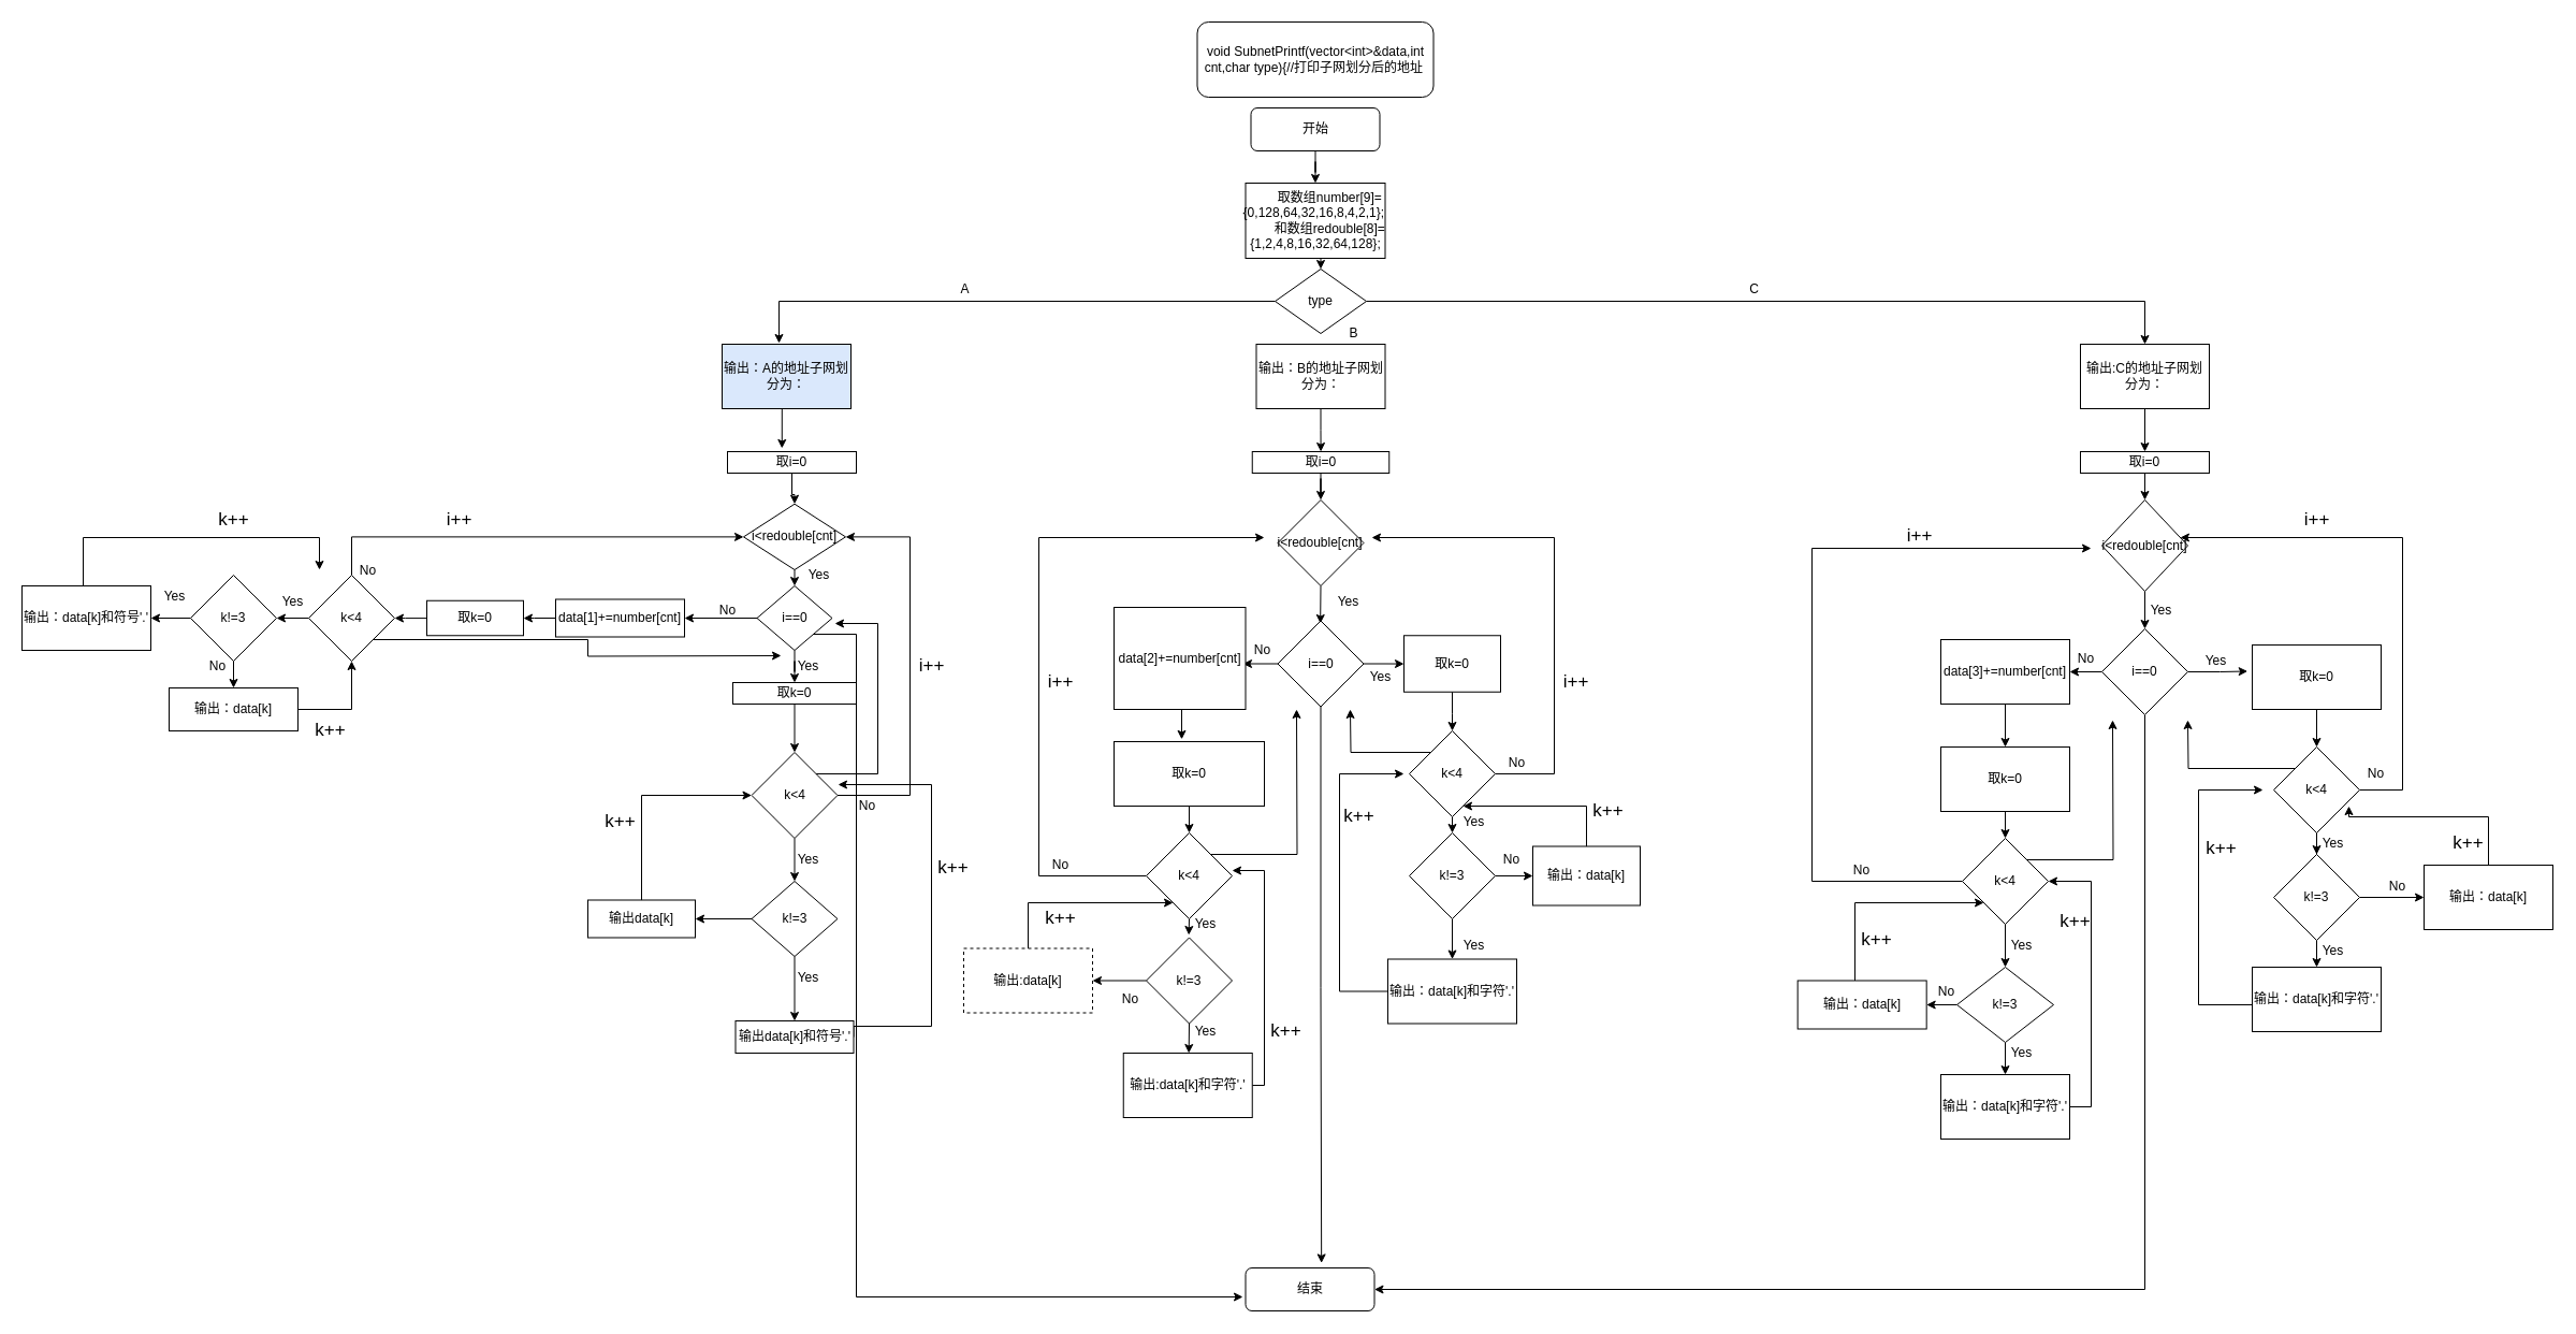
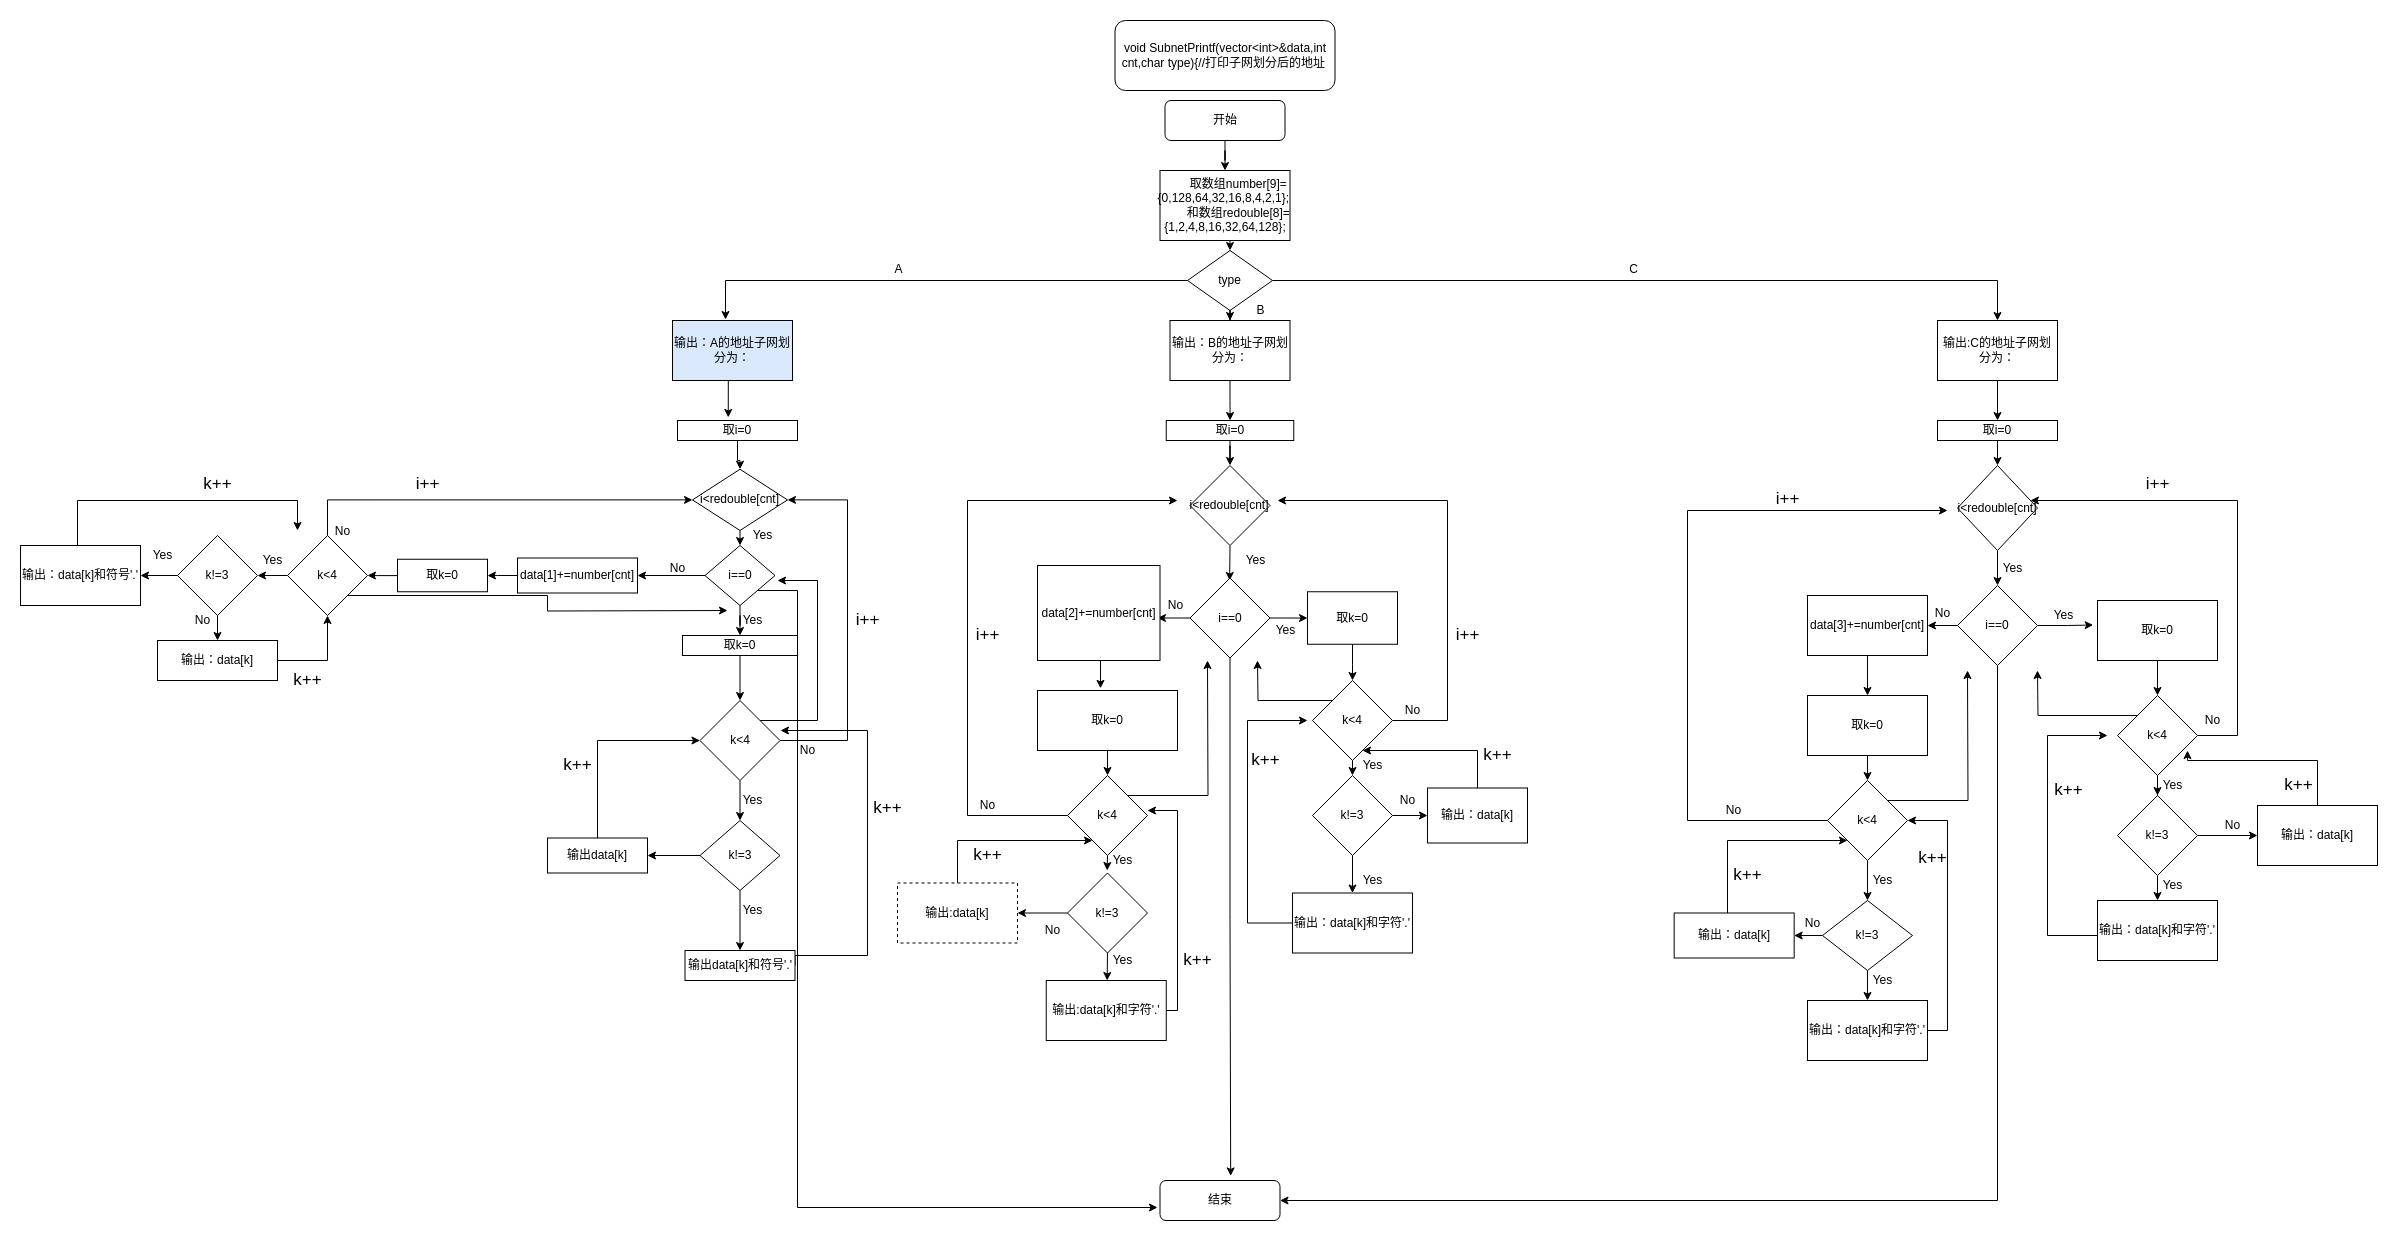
+ <mxCell id="9" style="edgeStyle=orthogonalEdgeStyle;rounded=0;orthogonalLoop=1;jettySize=auto;html=1;exitX=0.5;exitY=1;exitDx=0;exitDy=0;" edge="1" parent="1" source="11" target="16"><mxGeometry relative="1" as="geometry"><mxPoint x="1072" y="330" as="targetPoint" /></mxGeometry></mxCell>
